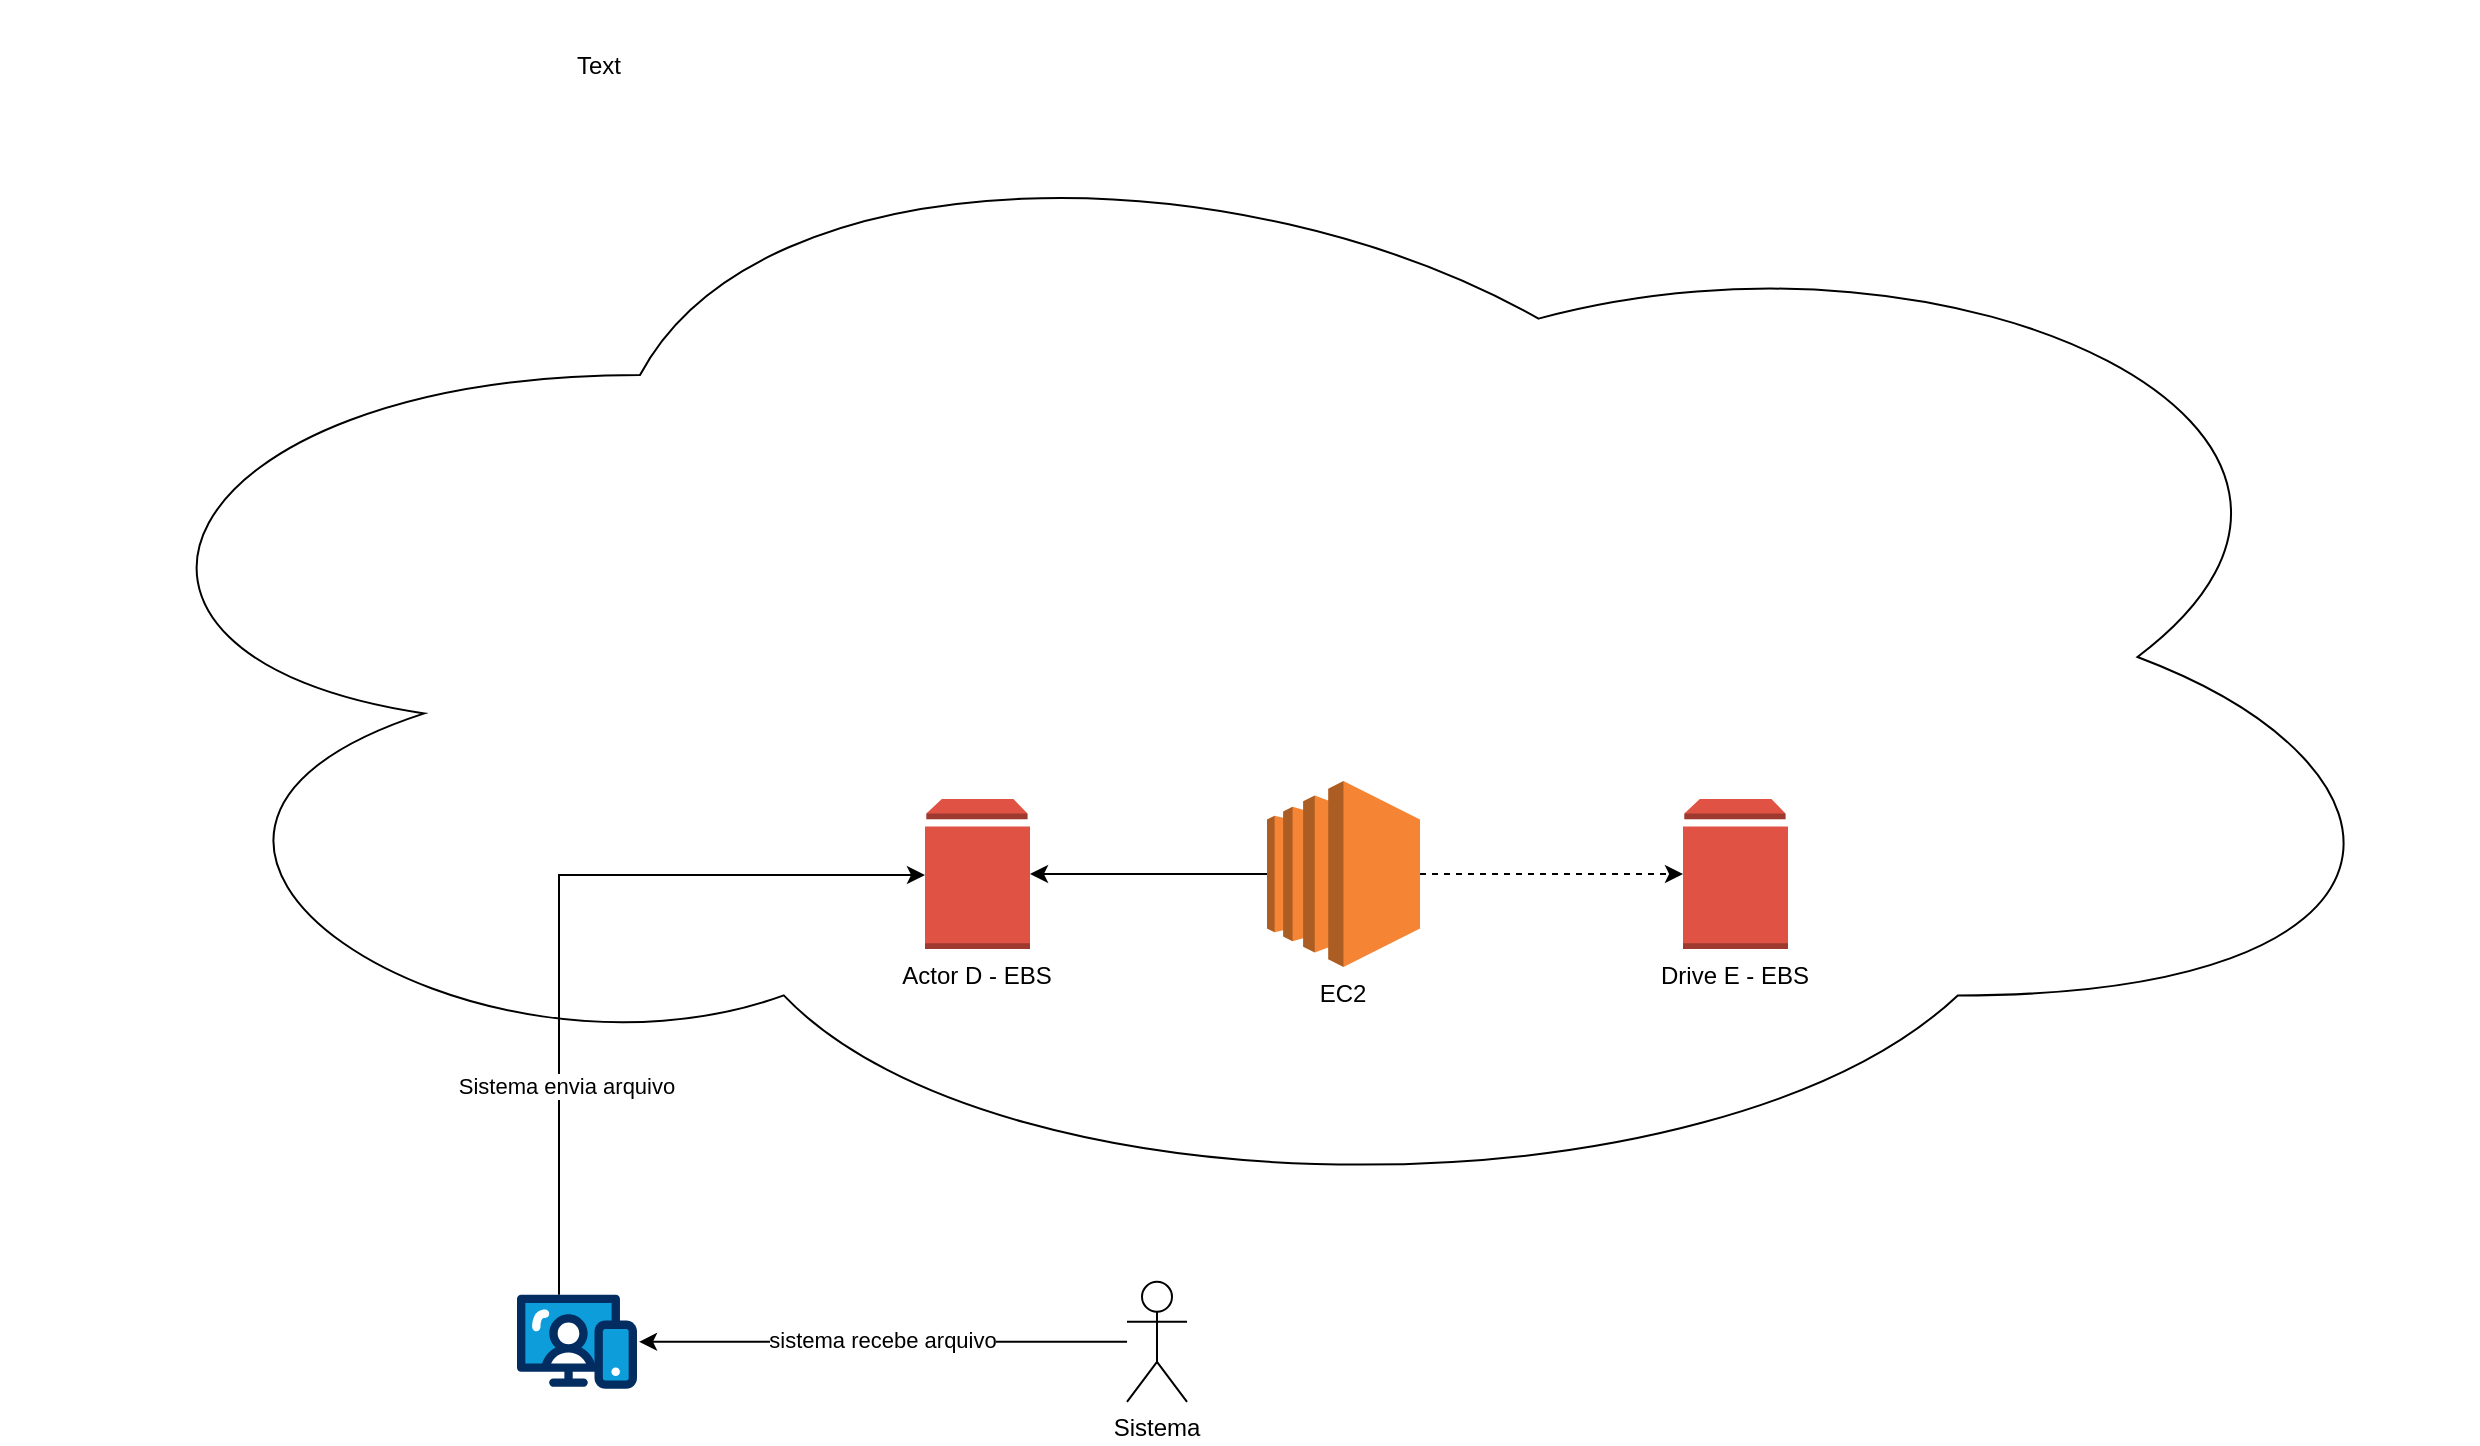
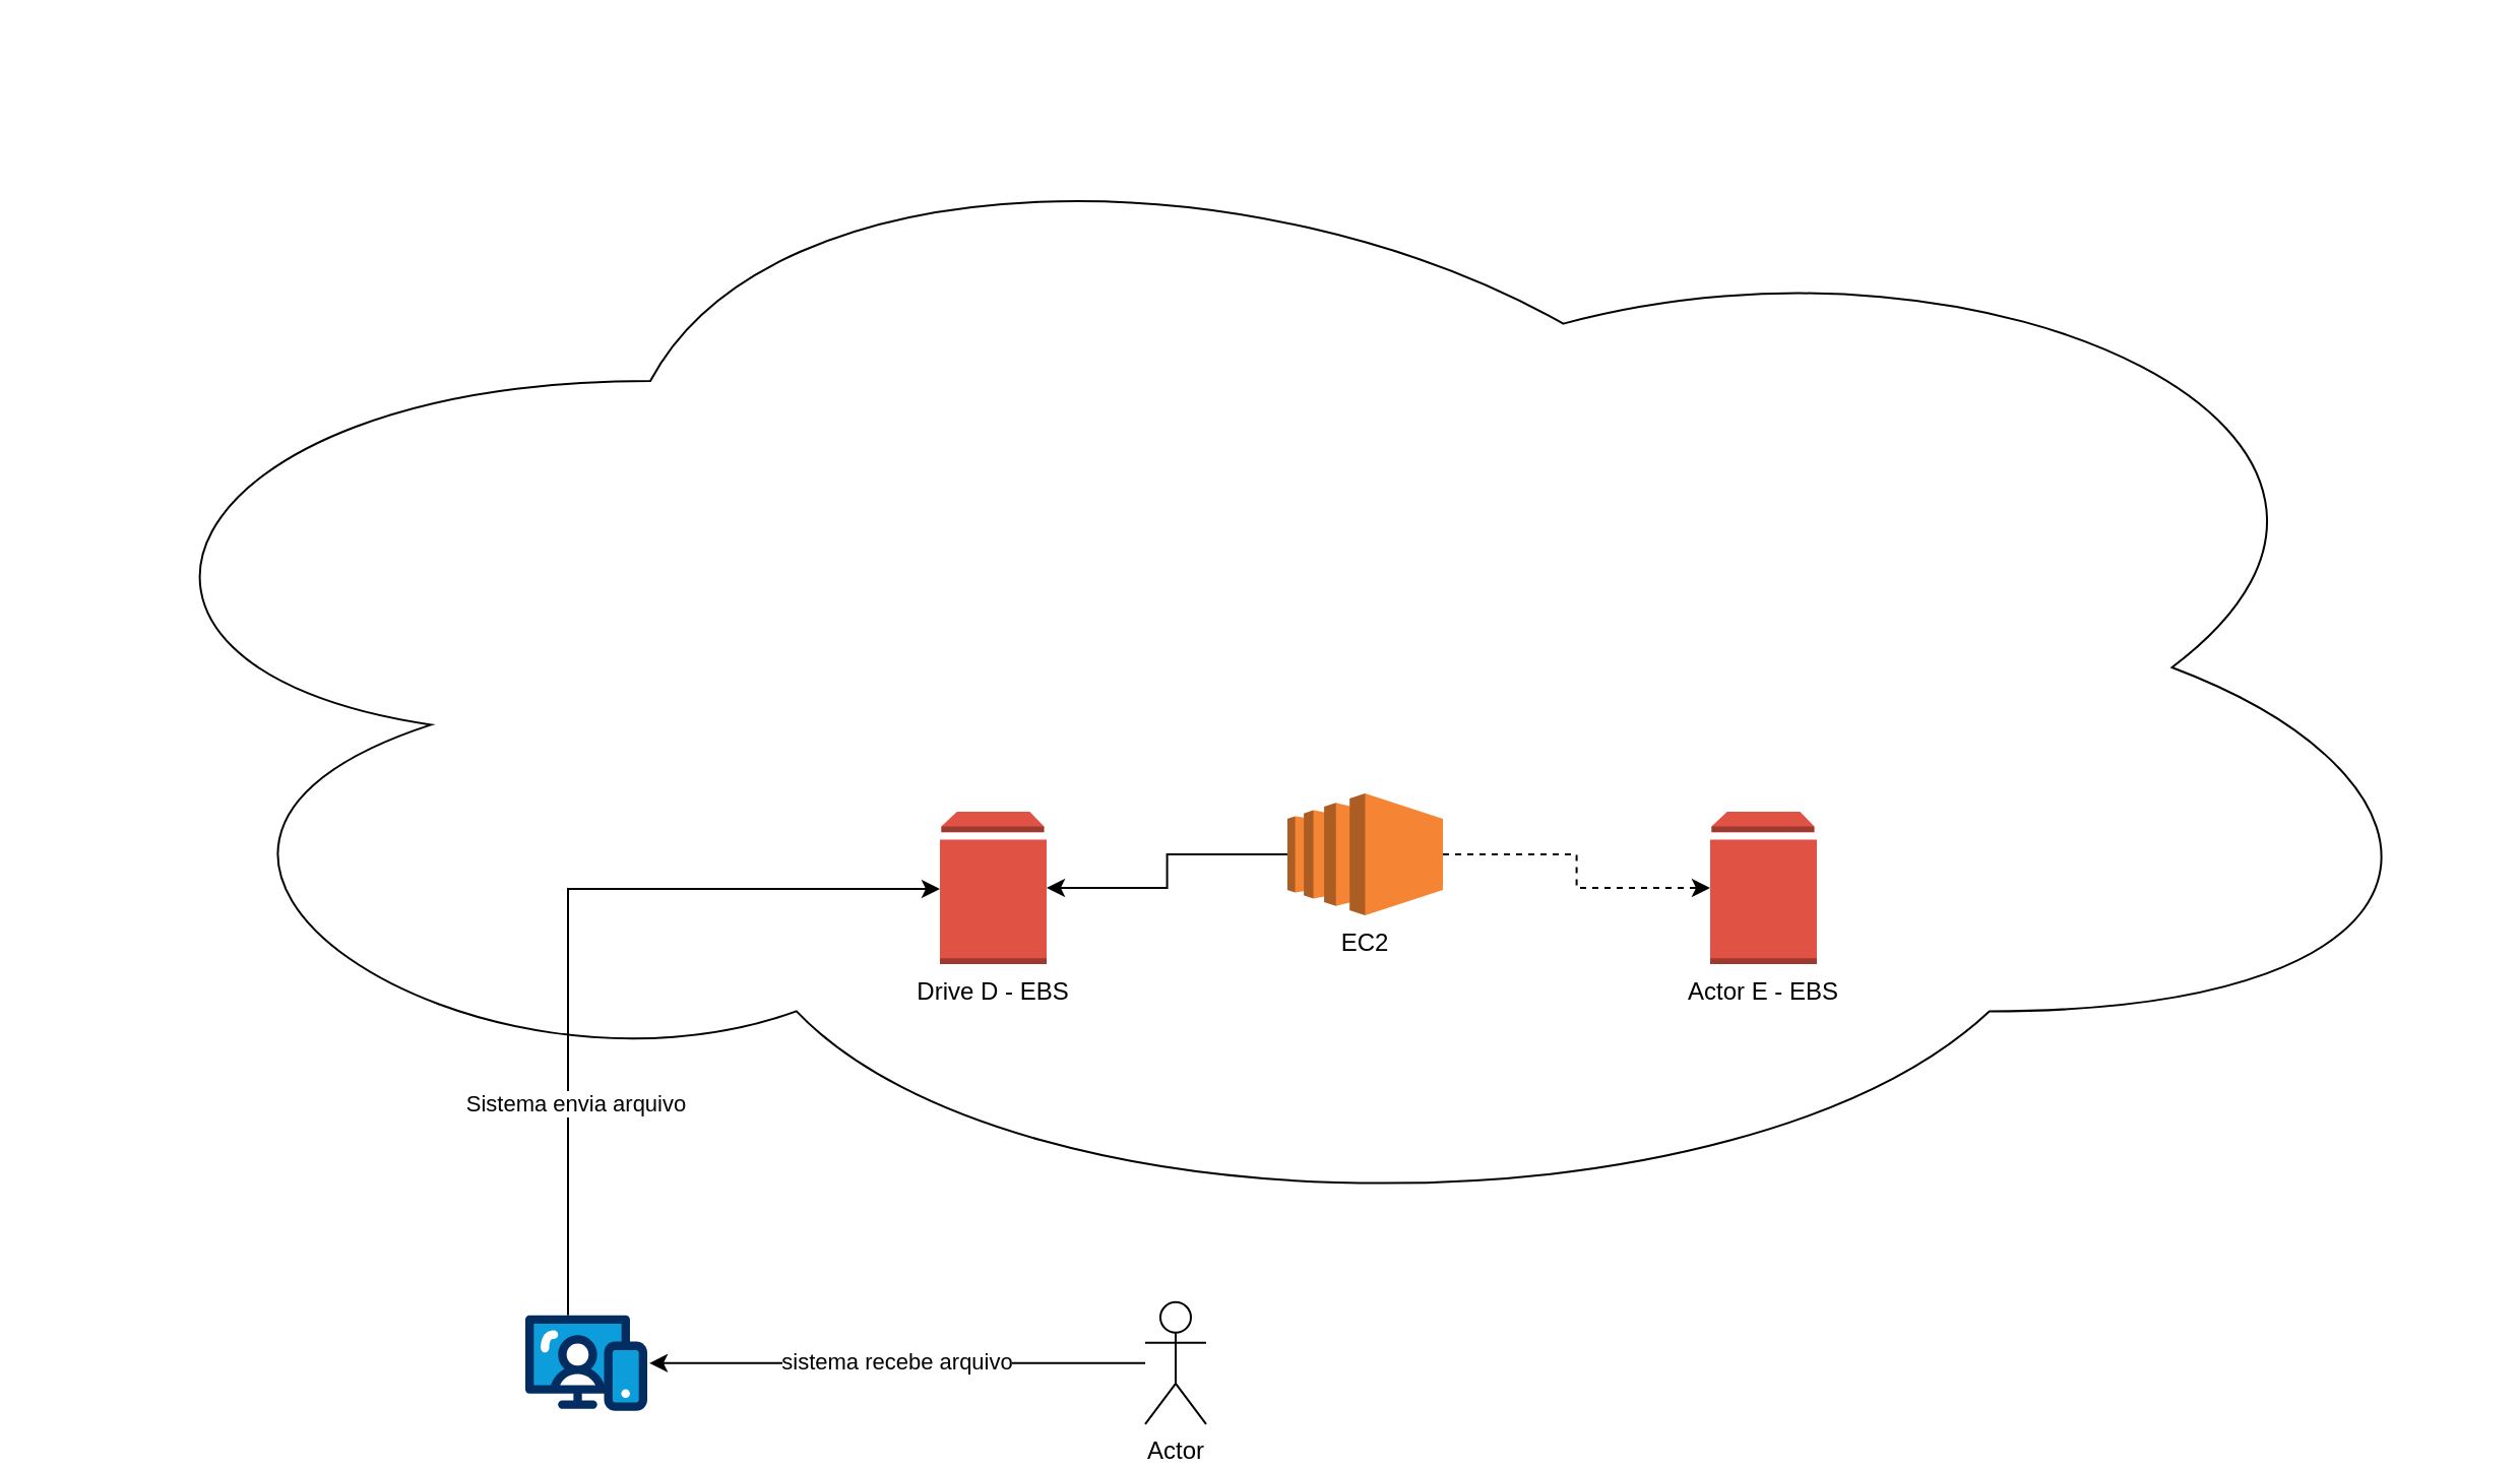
- <mxCell id="13" value="Text" style="text;html=1;align=center;verticalAlign=middle;resizable=0;points=[];autosize=1;strokeColor=none;fillColor=none;" vertex="1" parent="1"><mxGeometry x="279" y="20" width="40" height="26" as="geometry" /></mxCell>
- <mxCell id="10" value="EC2" style="outlineConnect=0;dashed=0;verticalLabelPosition=bottom;verticalAlign=top;align=center;html=1;shape=mxgraph.aws3.ec2;fillColor=#F58534;gradientColor=none;" vertex="1" parent="1"><mxGeometry x="633" y="390" width="76.5" height="93" as="geometry" /></mxCell>
+ <mxCell id="10" value="EC2" style="outlineConnect=0;dashed=0;verticalLabelPosition=bottom;verticalAlign=top;align=center;html=1;shape=mxgraph.aws3.ec2;fillColor=#F58534;gradientColor=none;" vertex="1" parent="1"><mxGeometry x="633" y="390" width="76.5" height="60" as="geometry" /></mxCell>
- <mxCell id="3" value="Actor D - EBS" style="outlineConnect=0;dashed=0;verticalLabelPosition=bottom;verticalAlign=top;align=center;html=1;shape=mxgraph.aws3.volume;fillColor=#E05243;gradientColor=none;" vertex="1" parent="1"><mxGeometry x="462" y="399" width="52.5" height="75" as="geometry" /></mxCell>
+ <mxCell id="3" value="Drive D - EBS" style="outlineConnect=0;dashed=0;verticalLabelPosition=bottom;verticalAlign=top;align=center;html=1;shape=mxgraph.aws3.volume;fillColor=#E05243;gradientColor=none;" vertex="1" parent="1"><mxGeometry x="462" y="399" width="52.5" height="75" as="geometry" /></mxCell>
- <mxCell id="12" value="Drive E - EBS" style="outlineConnect=0;dashed=0;verticalLabelPosition=bottom;verticalAlign=top;align=center;html=1;shape=mxgraph.aws3.volume;fillColor=#E05243;gradientColor=none;" vertex="1" parent="1"><mxGeometry x="841" y="399" width="52.5" height="75" as="geometry" /></mxCell>
+ <mxCell id="12" value="Actor E - EBS" style="outlineConnect=0;dashed=0;verticalLabelPosition=bottom;verticalAlign=top;align=center;html=1;shape=mxgraph.aws3.volume;fillColor=#E05243;gradientColor=none;" vertex="1" parent="1"><mxGeometry x="841" y="399" width="52.5" height="75" as="geometry" /></mxCell>
- <mxCell id="7" value="Sistema" style="shape=umlActor;verticalLabelPosition=bottom;verticalAlign=top;html=1;outlineConnect=0;" vertex="1" parent="1"><mxGeometry x="563" y="640.4" width="30" height="60" as="geometry" /></mxCell>
+ <mxCell id="7" value="Actor" style="shape=umlActor;verticalLabelPosition=bottom;verticalAlign=top;html=1;outlineConnect=0;" vertex="1" parent="1"><mxGeometry x="563" y="640.4" width="30" height="60" as="geometry" /></mxCell>
